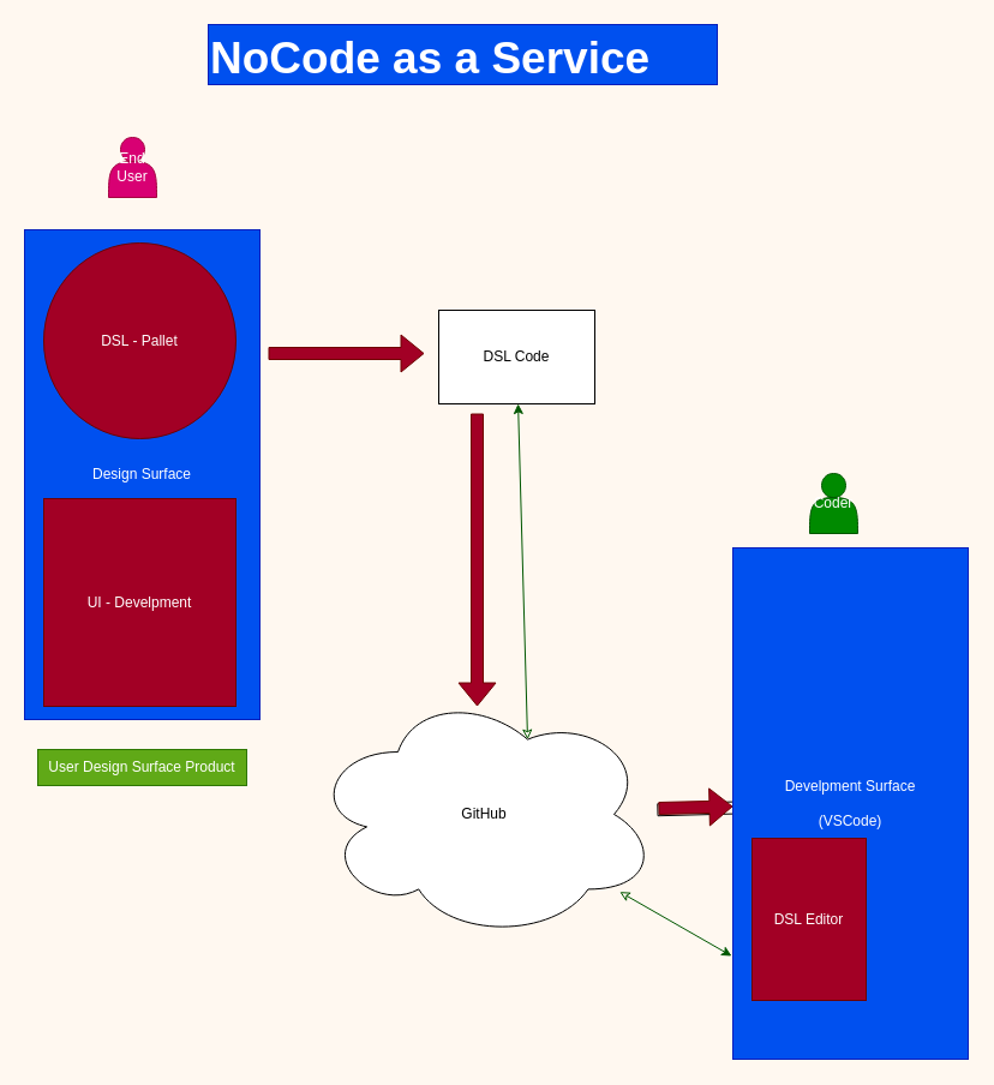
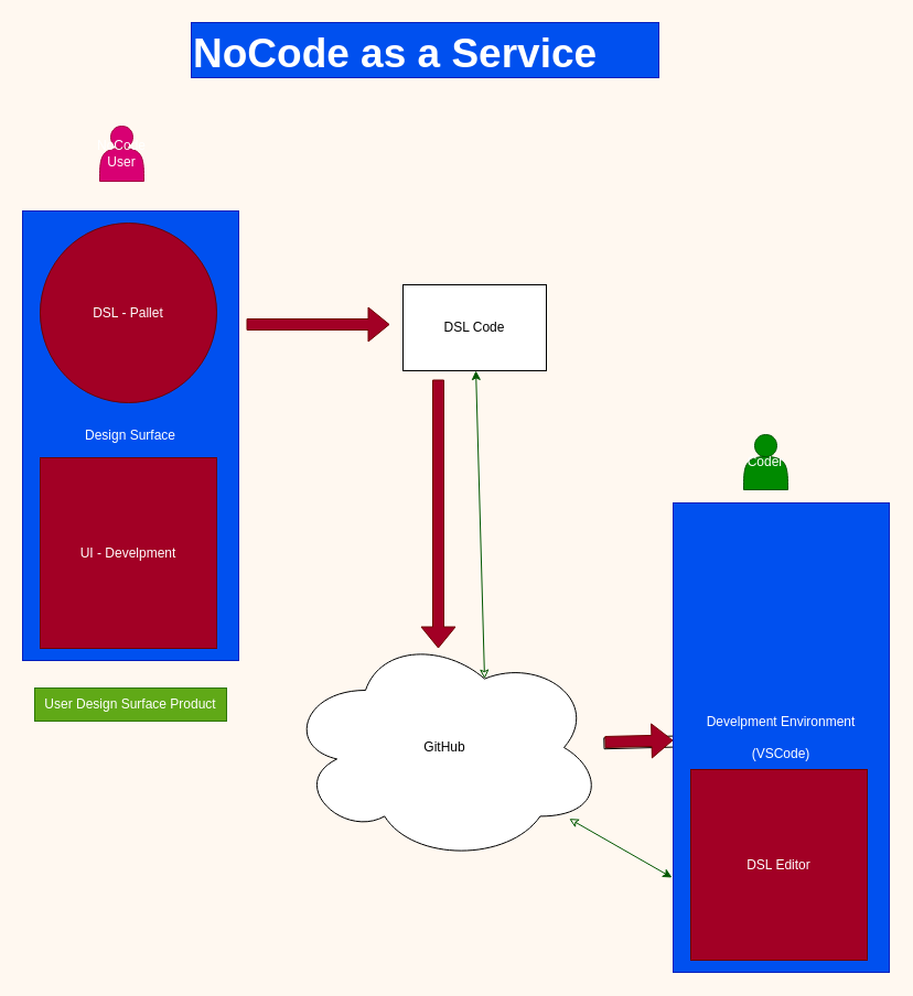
- <mxCell id="3" value="End User" style="whiteSpace=wrap;html=1;fillColor=#d80073;strokeColor=#A50040;fontColor=#ffffff;shape=actor" parent="1" vertex="1"><mxGeometry x="90" y="114" width="40" height="50" as="geometry" /></mxCell>
+ <mxCell id="3" value="NoCode User" style="whiteSpace=wrap;html=1;fillColor=#d80073;strokeColor=#A50040;fontColor=#ffffff;shape=actor" parent="1" vertex="1"><mxGeometry x="90" y="114" width="40" height="50" as="geometry" /></mxCell>
- <mxCell id="13" value="Develpment Surface&lt;br&gt;&lt;br&gt;(VSCode)" style="whiteSpace=wrap;html=1;fillColor=#0050ef;strokeColor=#001DBC;fontColor=#ffffff;" vertex="1" parent="1"><mxGeometry x="610" y="456" width="196" height="426" as="geometry" /></mxCell>
+ <mxCell id="13" value="Develpment Environment&lt;br&gt;&lt;br&gt;(VSCode)" style="whiteSpace=wrap;html=1;fillColor=#0050ef;strokeColor=#001DBC;fontColor=#ffffff;" vertex="1" parent="1"><mxGeometry x="610" y="456" width="196" height="426" as="geometry" /></mxCell>
- <mxCell id="14" value="DSL Editor" style="whiteSpace=wrap;html=1;fillColor=#a20025;strokeColor=#6F0000;fontColor=#ffffff;" vertex="1" parent="1"><mxGeometry x="626" y="698" width="95" height="135" as="geometry" /></mxCell>
+ <mxCell id="14" value="DSL Editor" style="whiteSpace=wrap;html=1;fillColor=#a20025;strokeColor=#6F0000;fontColor=#ffffff;" vertex="1" parent="1"><mxGeometry x="626" y="698" width="160" height="173" as="geometry" /></mxCell>
